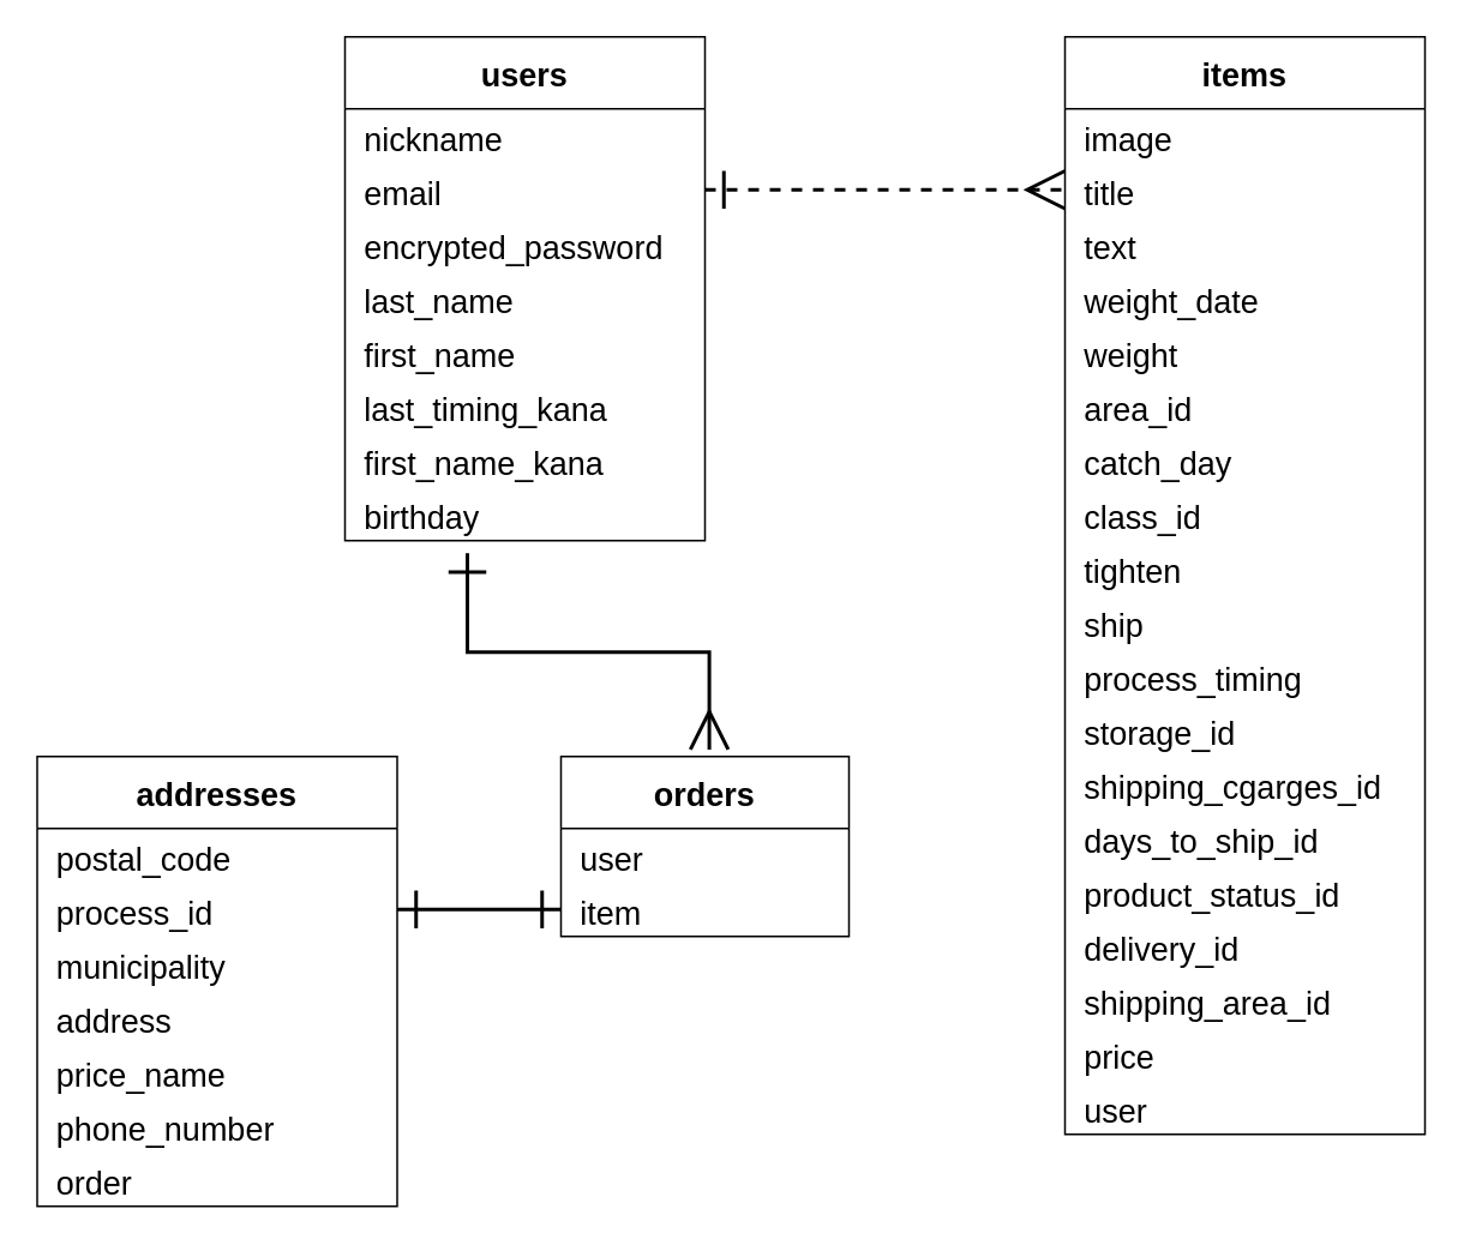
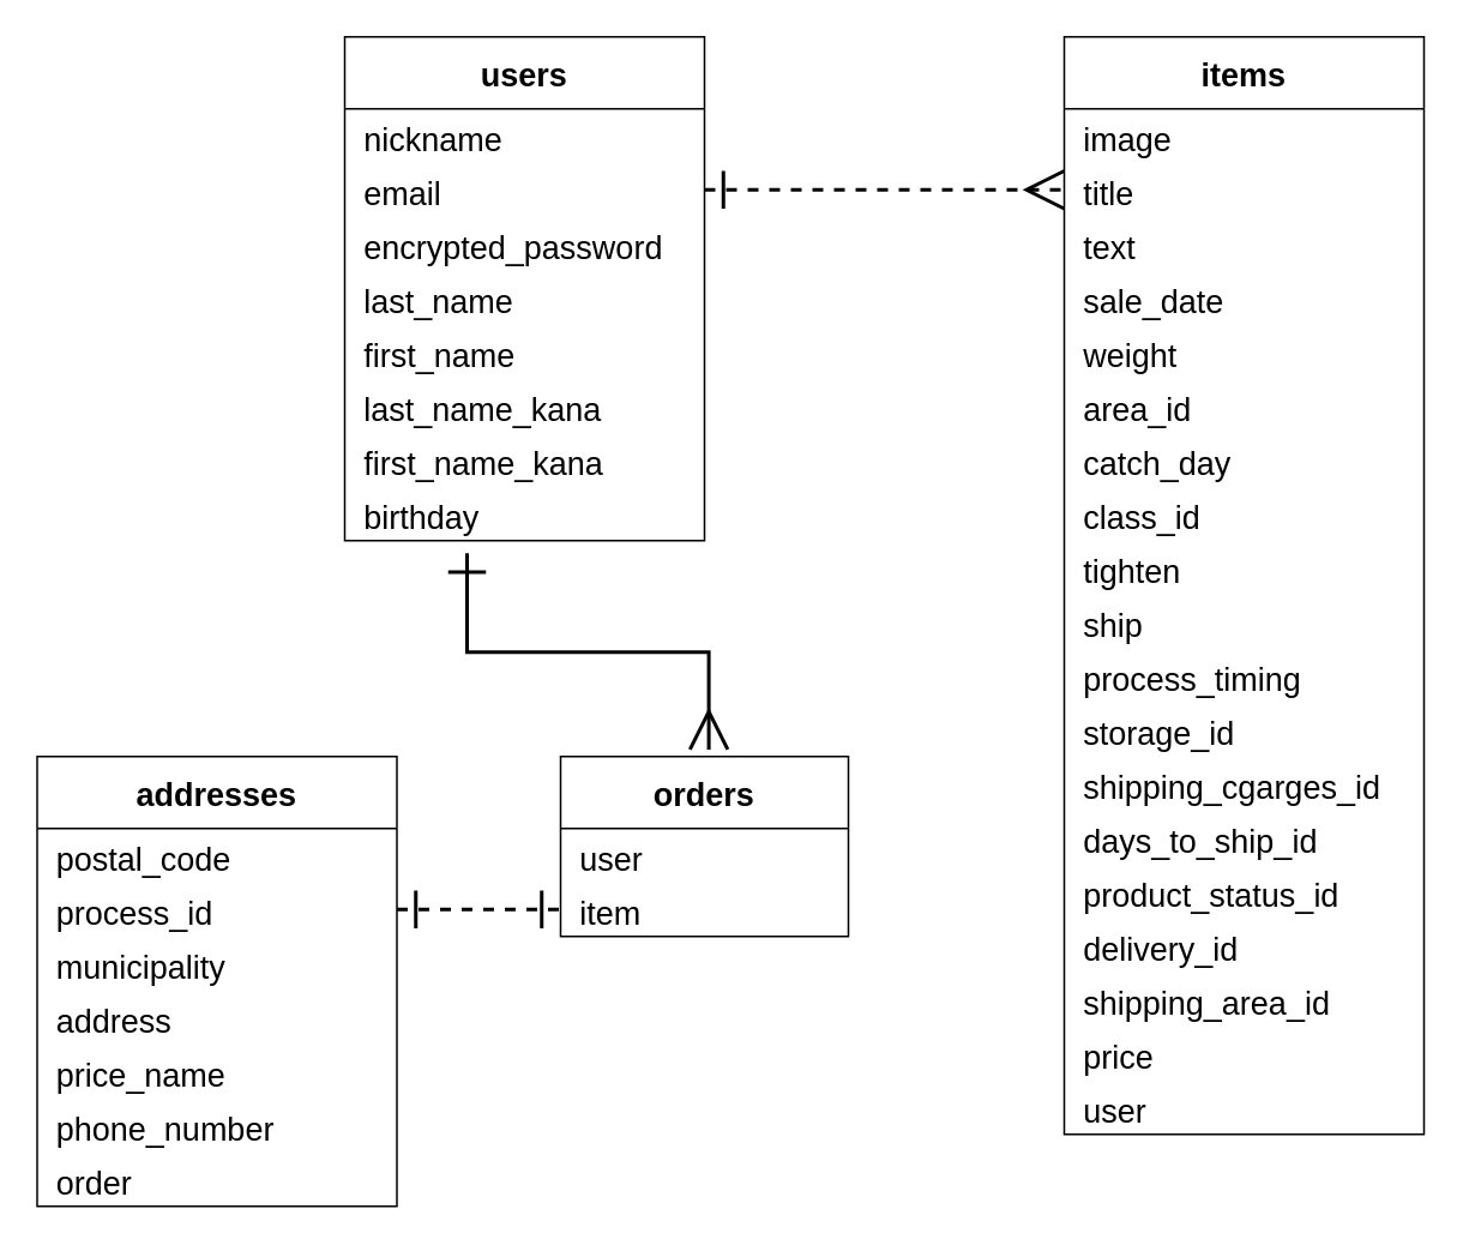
- <mxCell id="15" value=" weight_date" style="text;strokeColor=none;fillColor=none;spacingLeft=4;spacingRight=4;overflow=hidden;rotatable=0;points=[[0,0.5],[1,0.5]];portConstraint=eastwest;fontSize=18;" vertex="1" parent="11"><mxGeometry y="130" width="200" height="30" as="geometry" /></mxCell>
+ <mxCell id="15" value=" sale_date" style="text;strokeColor=none;fillColor=none;spacingLeft=4;spacingRight=4;overflow=hidden;rotatable=0;points=[[0,0.5],[1,0.5]];portConstraint=eastwest;fontSize=18;" vertex="1" parent="11"><mxGeometry y="130" width="200" height="30" as="geometry" /></mxCell>
- <mxCell id="8" value=" last_timing_kana" style="text;strokeColor=none;fillColor=none;spacingLeft=4;spacingRight=4;overflow=hidden;rotatable=0;points=[[0,0.5],[1,0.5]];portConstraint=eastwest;fontSize=18;" vertex="1" parent="2"><mxGeometry y="190" width="200" height="30" as="geometry" /></mxCell>
+ <mxCell id="8" value=" last_name_kana" style="text;strokeColor=none;fillColor=none;spacingLeft=4;spacingRight=4;overflow=hidden;rotatable=0;points=[[0,0.5],[1,0.5]];portConstraint=eastwest;fontSize=18;" vertex="1" parent="2"><mxGeometry y="190" width="200" height="30" as="geometry" /></mxCell>
- <mxCell id="44" style="edgeStyle=orthogonalEdgeStyle;rounded=0;orthogonalLoop=1;jettySize=auto;html=1;fontSize=18;startArrow=ERone;startFill=0;endArrow=ERone;endFill=0;startSize=18;endSize=18;strokeWidth=2;" edge="1" parent="1" source="36" target="33"><mxGeometry relative="1" as="geometry" /></mxCell>
+ <mxCell id="44" style="edgeStyle=orthogonalEdgeStyle;rounded=0;orthogonalLoop=1;jettySize=auto;html=1;fontSize=18;startArrow=ERone;startFill=0;endArrow=ERone;endFill=0;startSize=18;endSize=18;strokeWidth=2;dashed=1;" edge="1" parent="1" source="36" target="33"><mxGeometry relative="1" as="geometry" /></mxCell>
